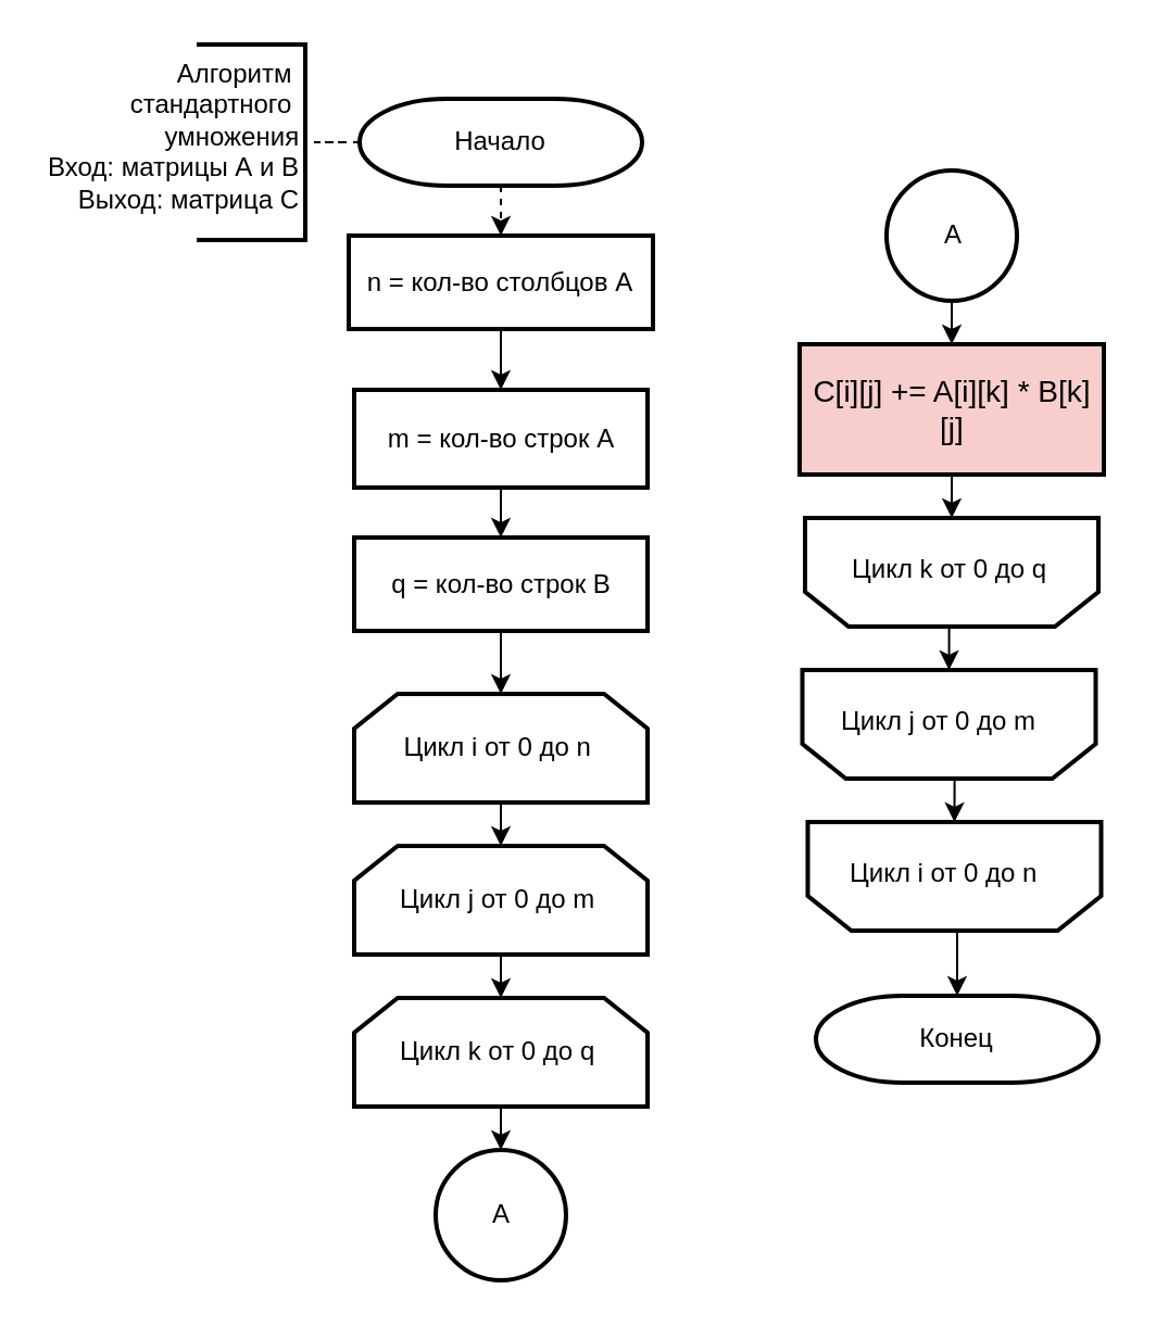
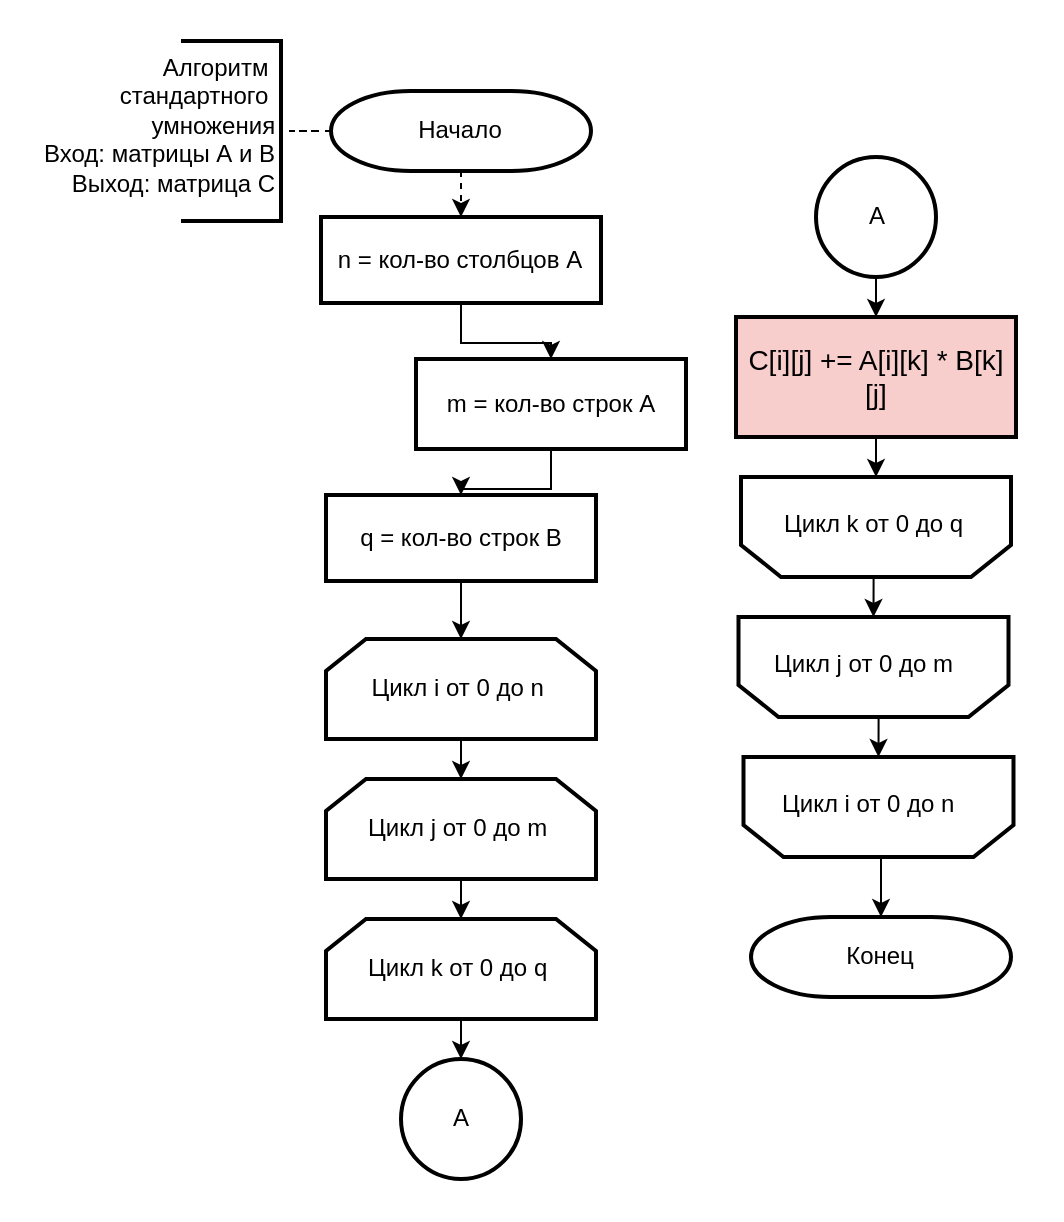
- <mxCell id="38" value="m = кол-во строк А" style="rounded=0;whiteSpace=wrap;html=1;strokeWidth=2;" vertex="1" parent="1"><mxGeometry x="162.5" y="179" width="135" height="45" as="geometry" /></mxCell>
+ <mxCell id="38" value="m = кол-во строк А" style="rounded=0;whiteSpace=wrap;html=1;strokeWidth=2;" vertex="1" parent="1"><mxGeometry x="207.5" y="179" width="135" height="45" as="geometry" /></mxCell>
